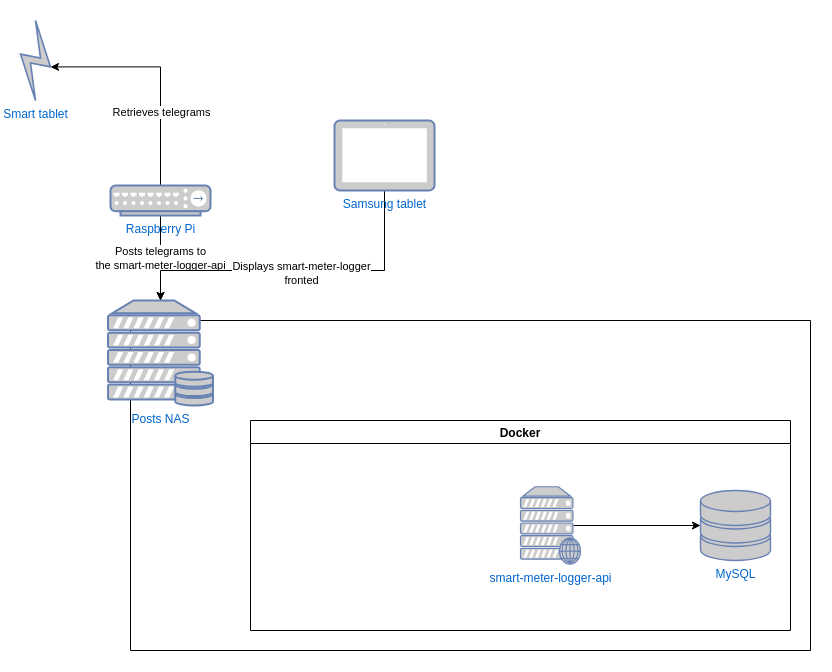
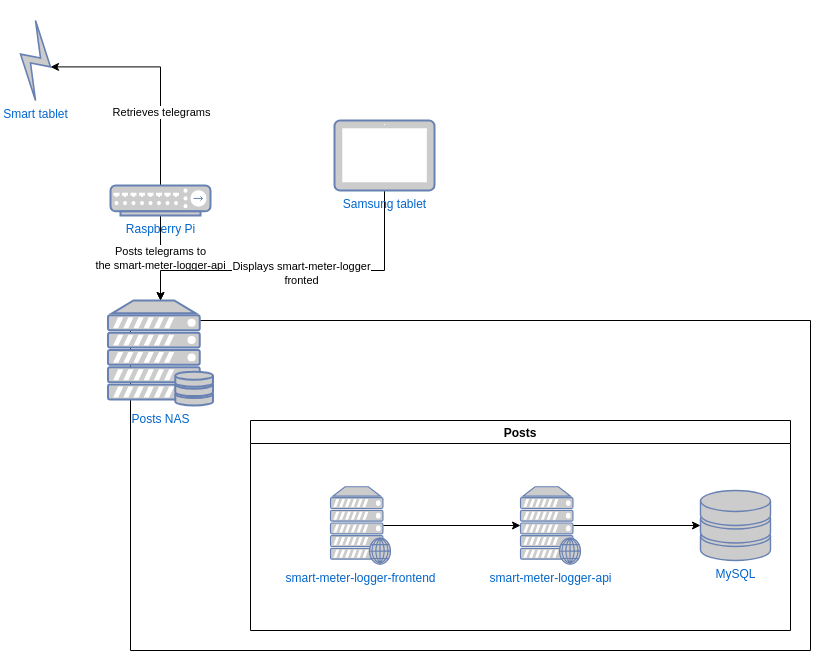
- <mxCell id="8" value="Docker" style="swimlane;" parent="7" vertex="1"><mxGeometry x="120" y="100" width="540" height="210" as="geometry" /></mxCell>
+ <mxCell id="8" value="Posts" style="swimlane;" parent="7" vertex="1"><mxGeometry x="120" y="100" width="540" height="210" as="geometry" /></mxCell>
+ <mxCell id="13" value="smart-meter-logger-frontend" style="fontColor=#0066CC;verticalAlign=top;verticalLabelPosition=bottom;labelPosition=center;align=center;html=1;outlineConnect=0;fillColor=#CCCCCC;strokeColor=#6881B3;gradientColor=none;gradientDirection=north;strokeWidth=2;shape=mxgraph.networks.web_server;" parent="8" vertex="1"><mxGeometry x="80" y="66.25" width="60" height="77.5" as="geometry" /></mxCell>
+ <mxCell id="12" style="edgeStyle=orthogonalEdgeStyle;rounded=0;orthogonalLoop=1;jettySize=auto;html=1;exitX=0.88;exitY=0.5;exitDx=0;exitDy=0;exitPerimeter=0;entryX=0;entryY=0.5;entryDx=0;entryDy=0;entryPerimeter=0;" parent="8" source="13" target="11" edge="1"><mxGeometry relative="1" as="geometry" /></mxCell>
